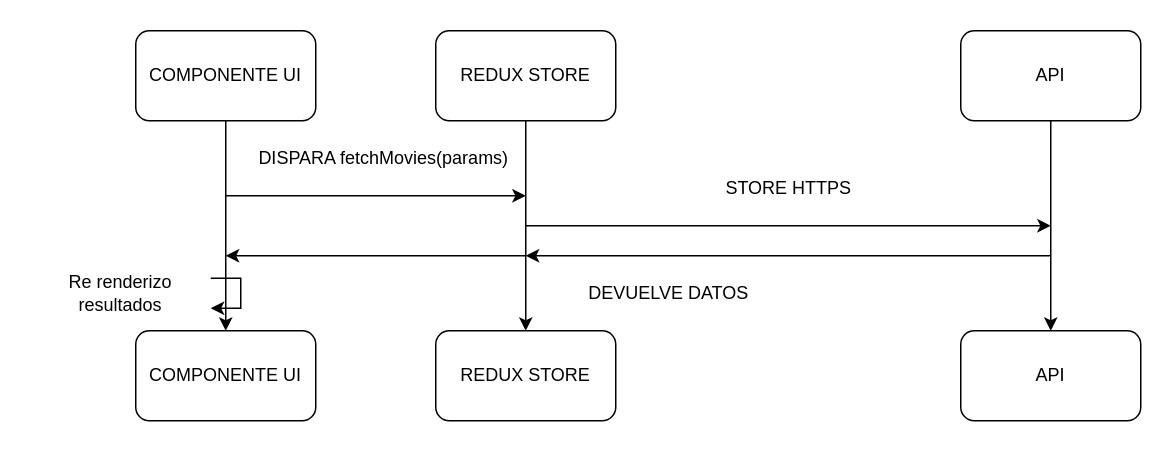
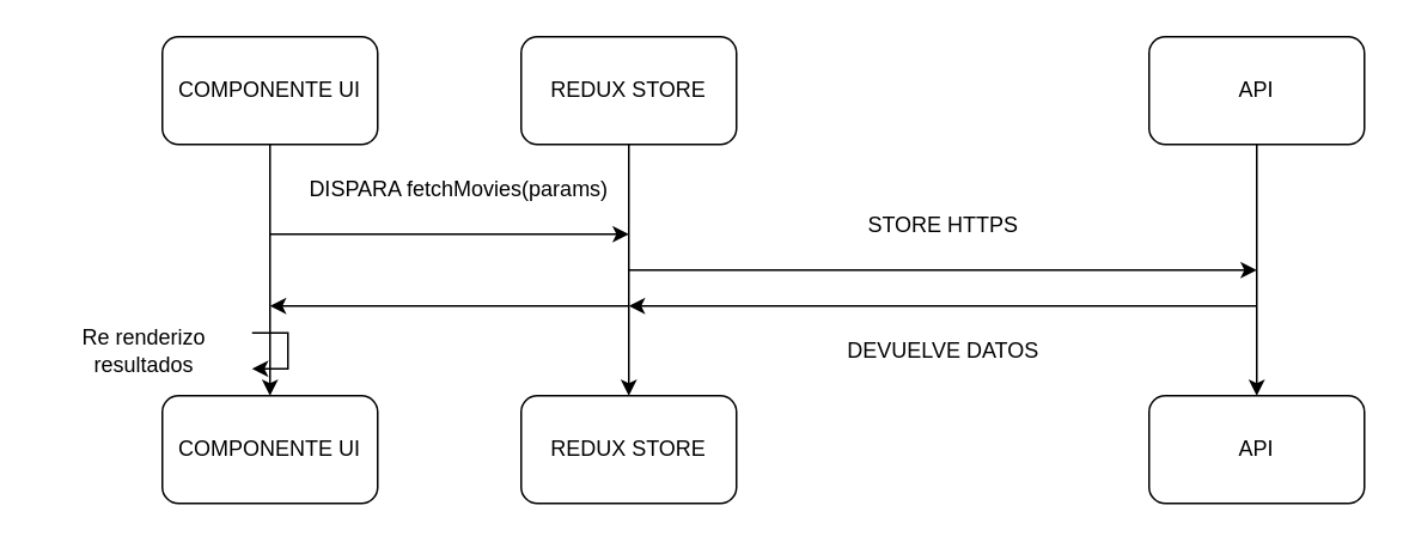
- <mxCell id="16" value="DEVUELVE DATOS" style="text;html=1;align=center;verticalAlign=middle;resizable=0;points=[];autosize=1;strokeColor=none;fillColor=none;" vertex="1" parent="1"><mxGeometry x="380" y="180" width="130" height="30" as="geometry" /></mxCell>
+ <mxCell id="16" value="DEVUELVE DATOS" style="text;html=1;align=center;verticalAlign=middle;resizable=0;points=[];autosize=1;strokeColor=none;fillColor=none;" vertex="1" parent="1"><mxGeometry x="460" y="180" width="130" height="30" as="geometry" /></mxCell>
